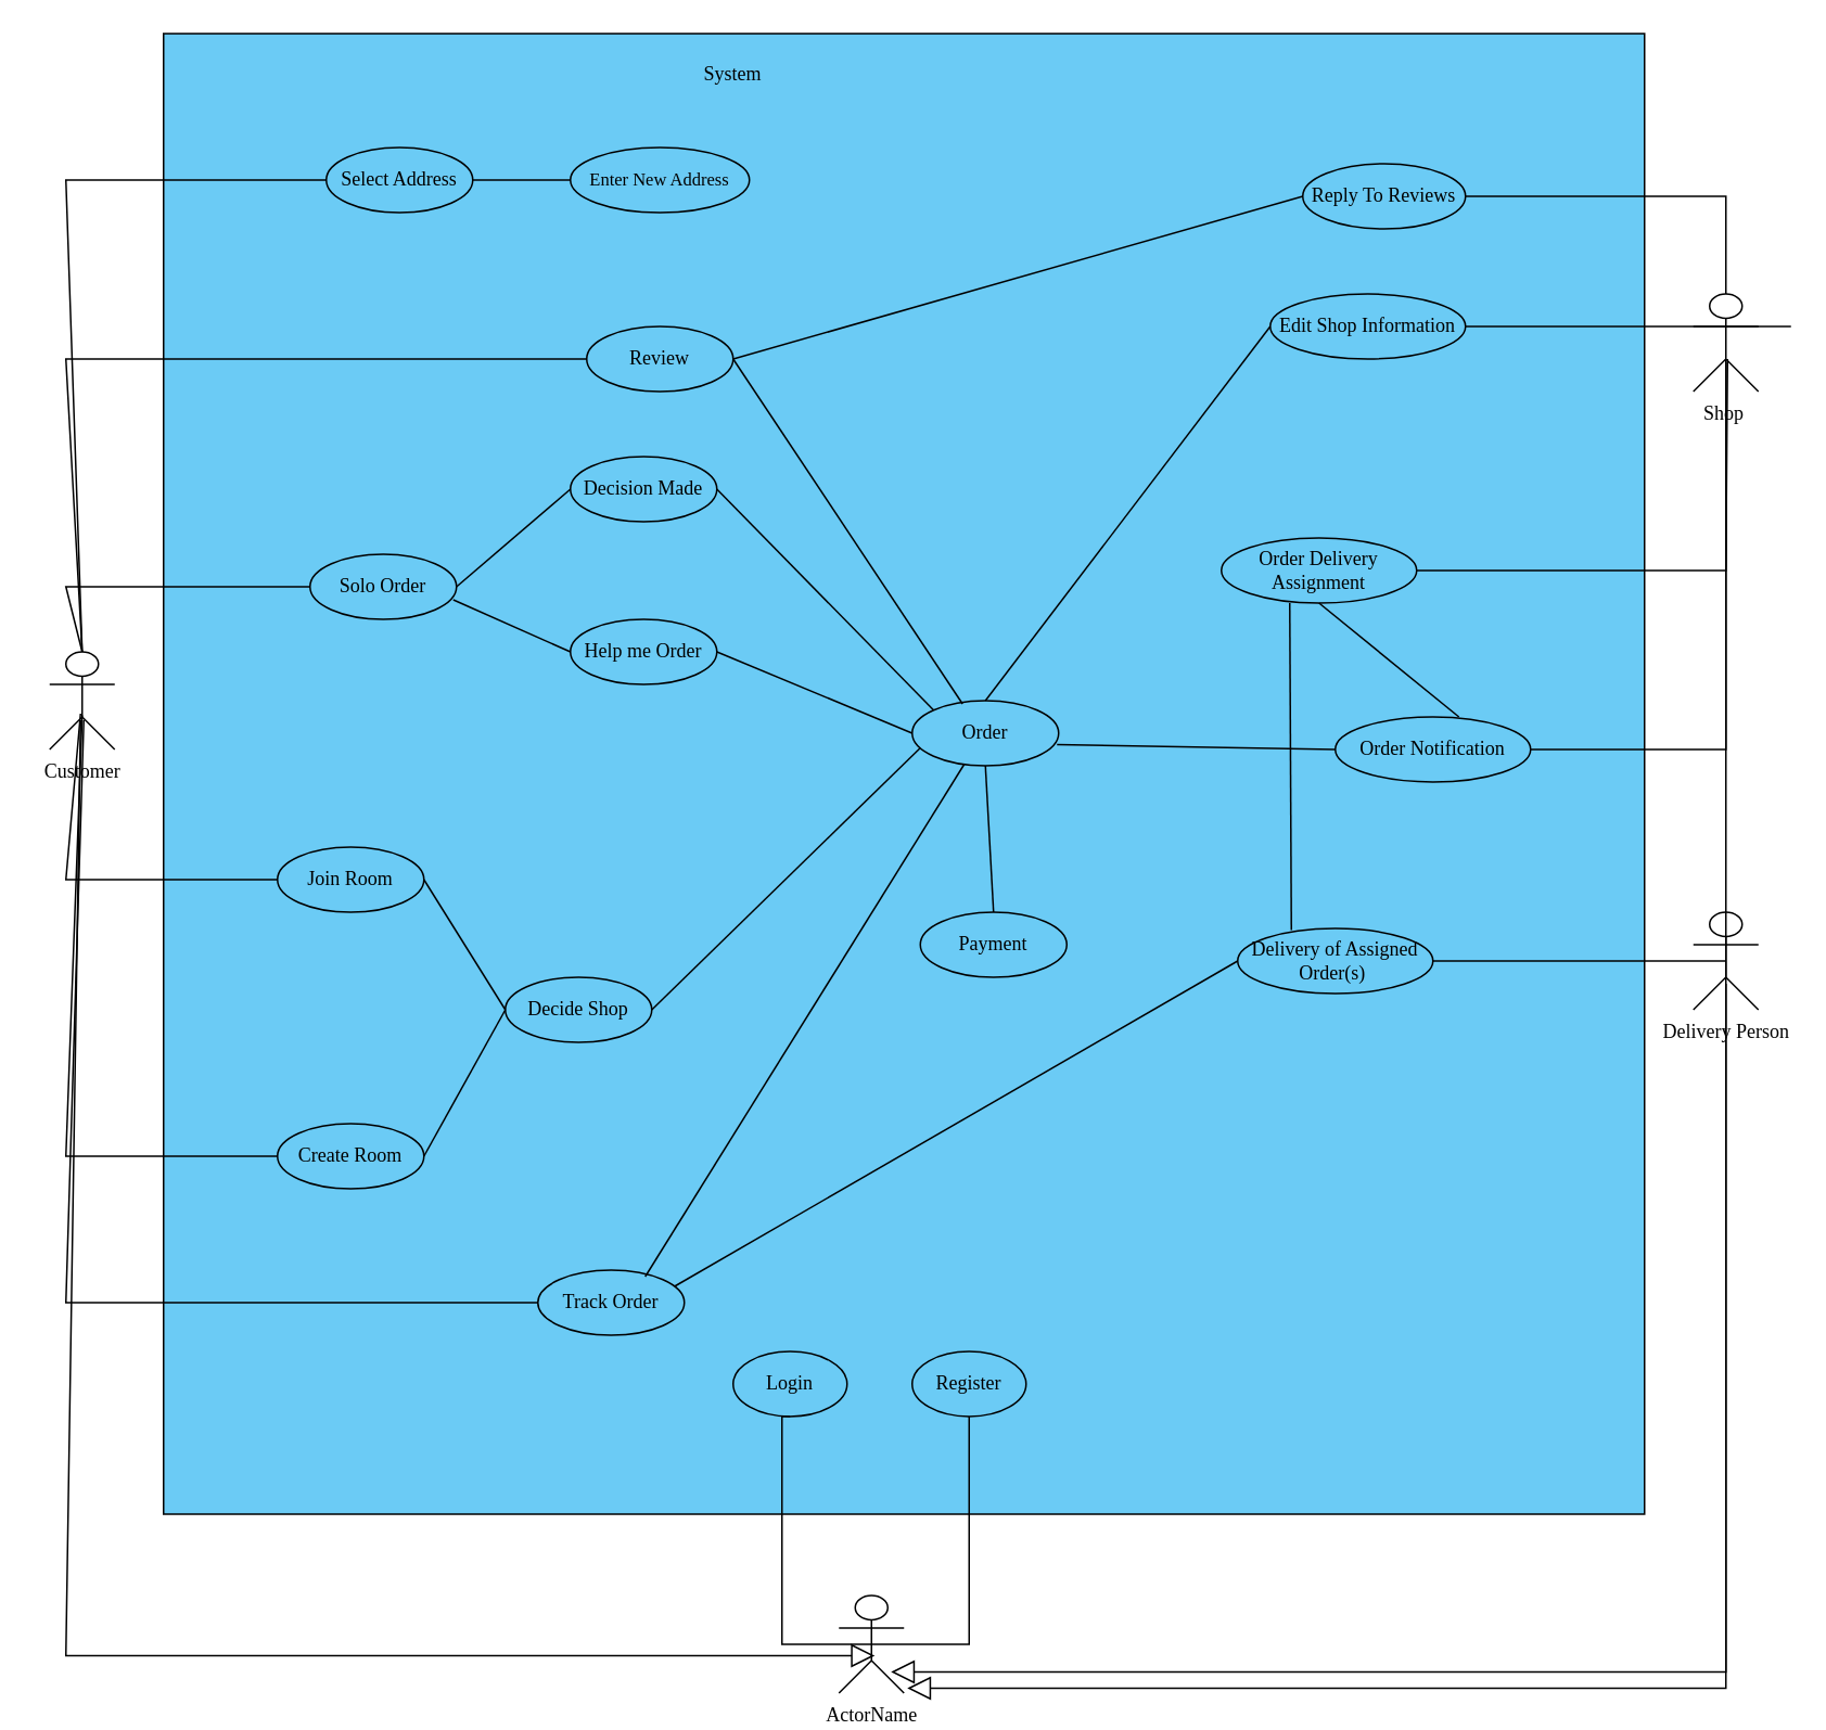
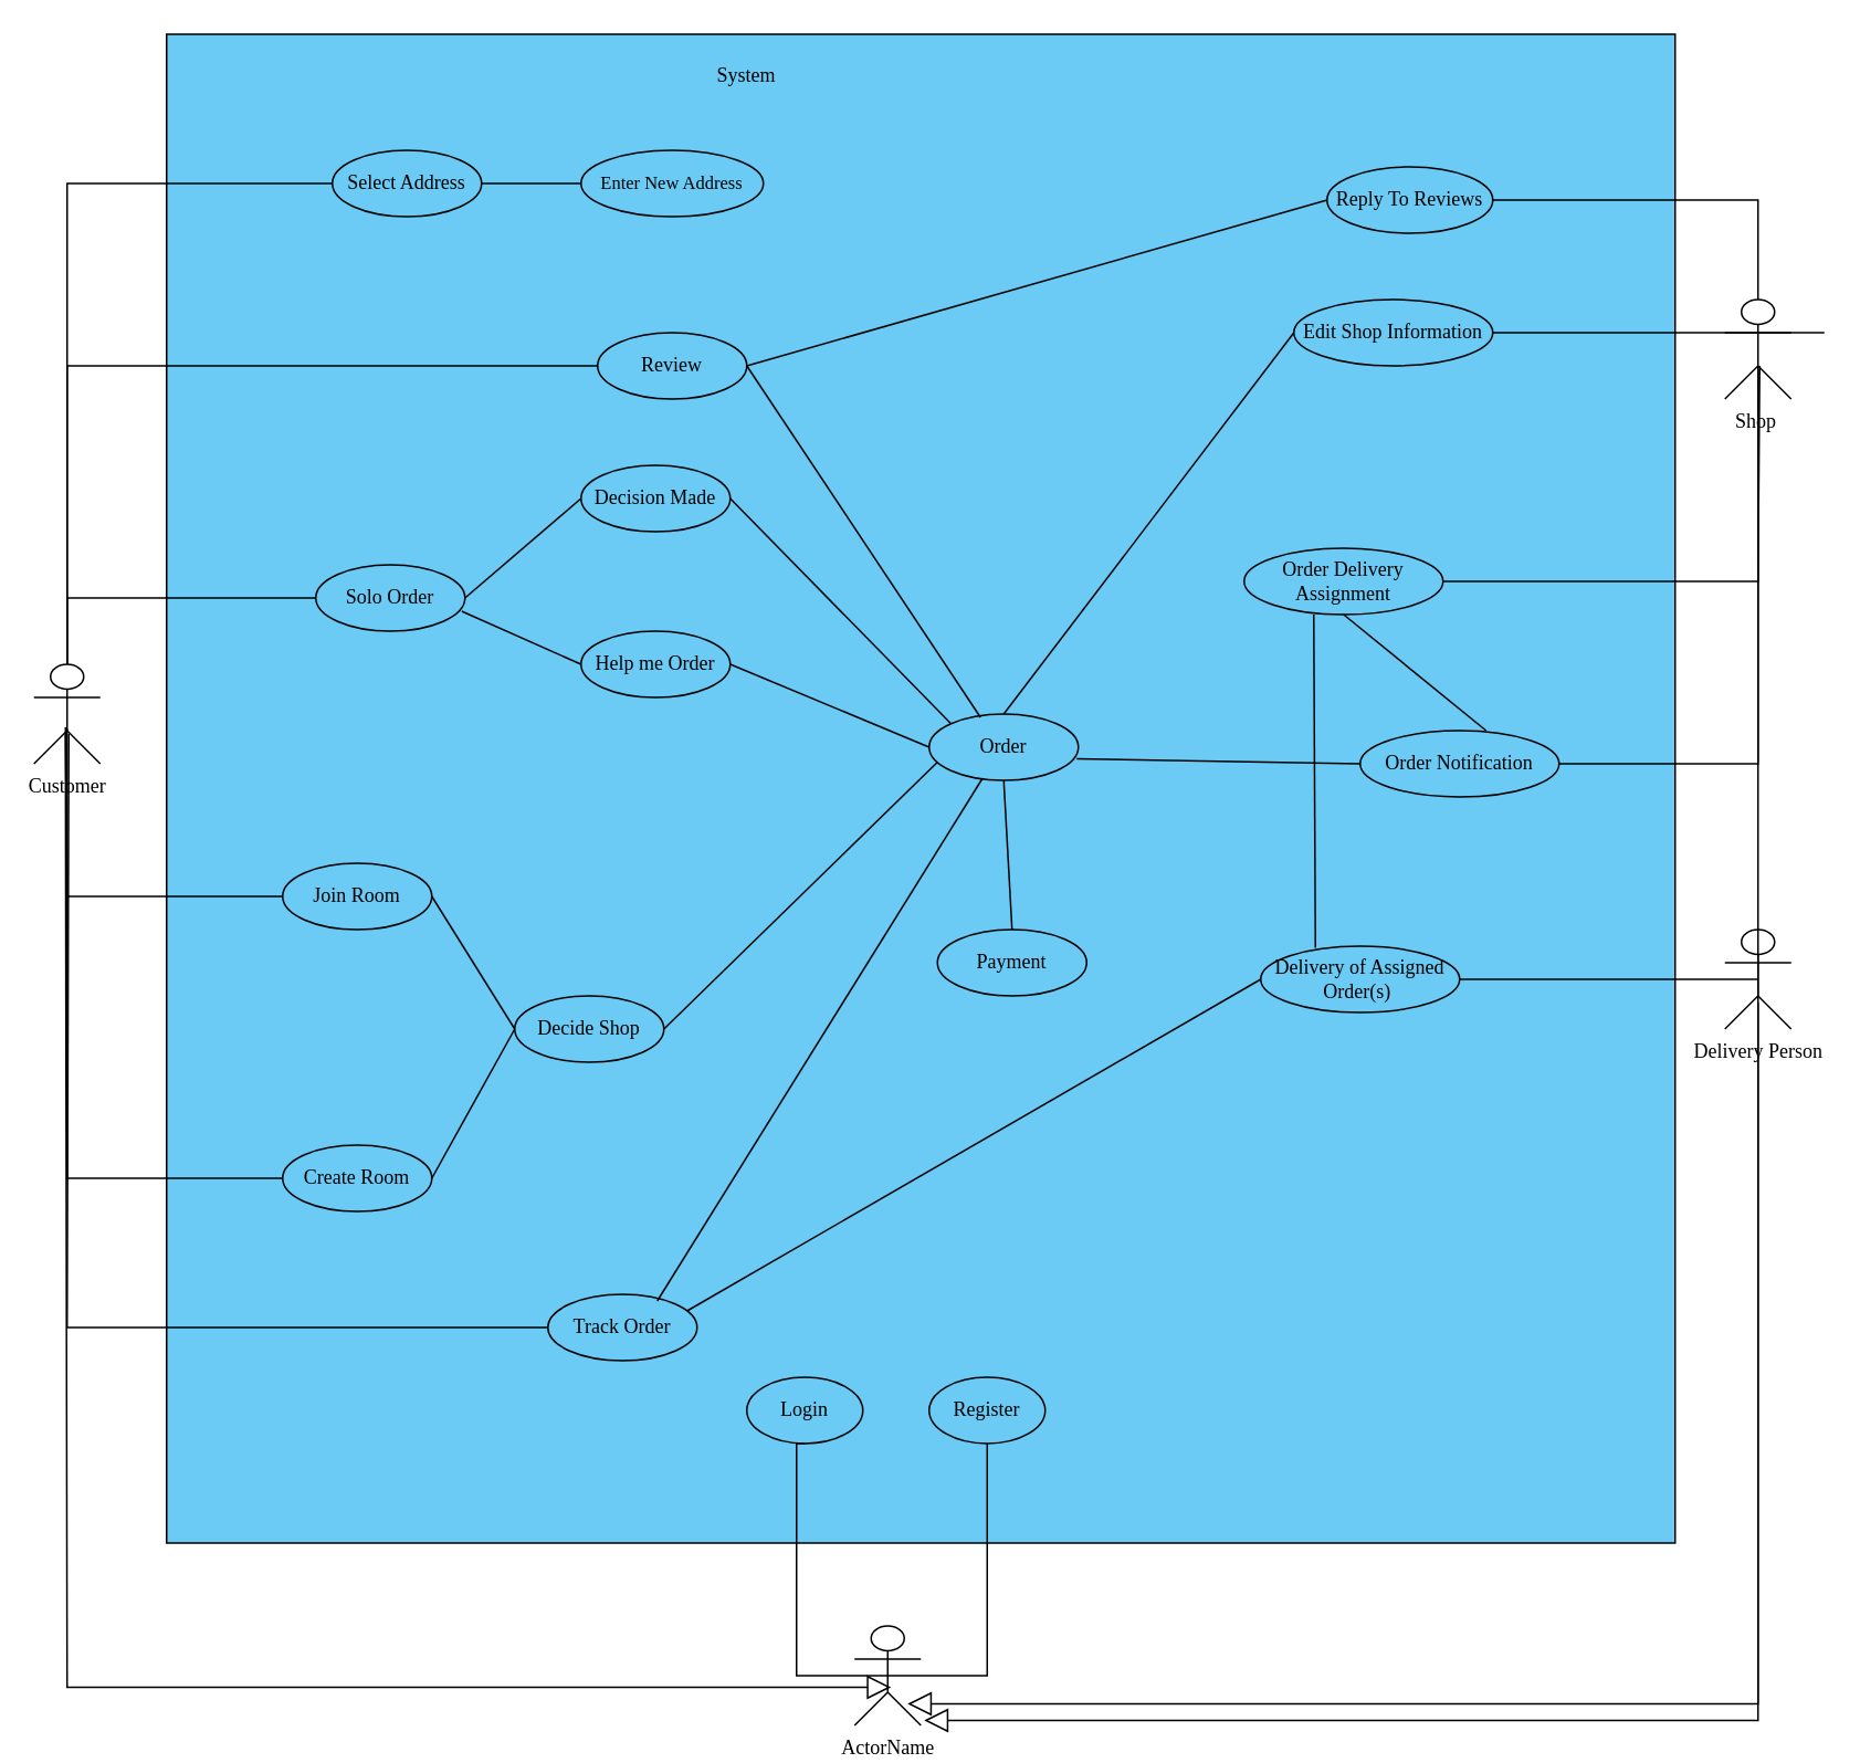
- <mxCell id="4" value="Customer" style="shape=umlActor;html=1;verticalLabelPosition=bottom;verticalAlign=top;align=center;fillColor=none;fontFamily=Times New Roman;" vertex="1" parent="1"><mxGeometry x="30" y="400" width="40" height="60" as="geometry" /></mxCell>
+ <mxCell id="4" value="Customer" style="shape=umlActor;html=1;verticalLabelPosition=bottom;verticalAlign=top;align=center;fillColor=none;fontFamily=Times New Roman;" vertex="1" parent="1"><mxGeometry x="20" y="400" width="40" height="60" as="geometry" /></mxCell>
